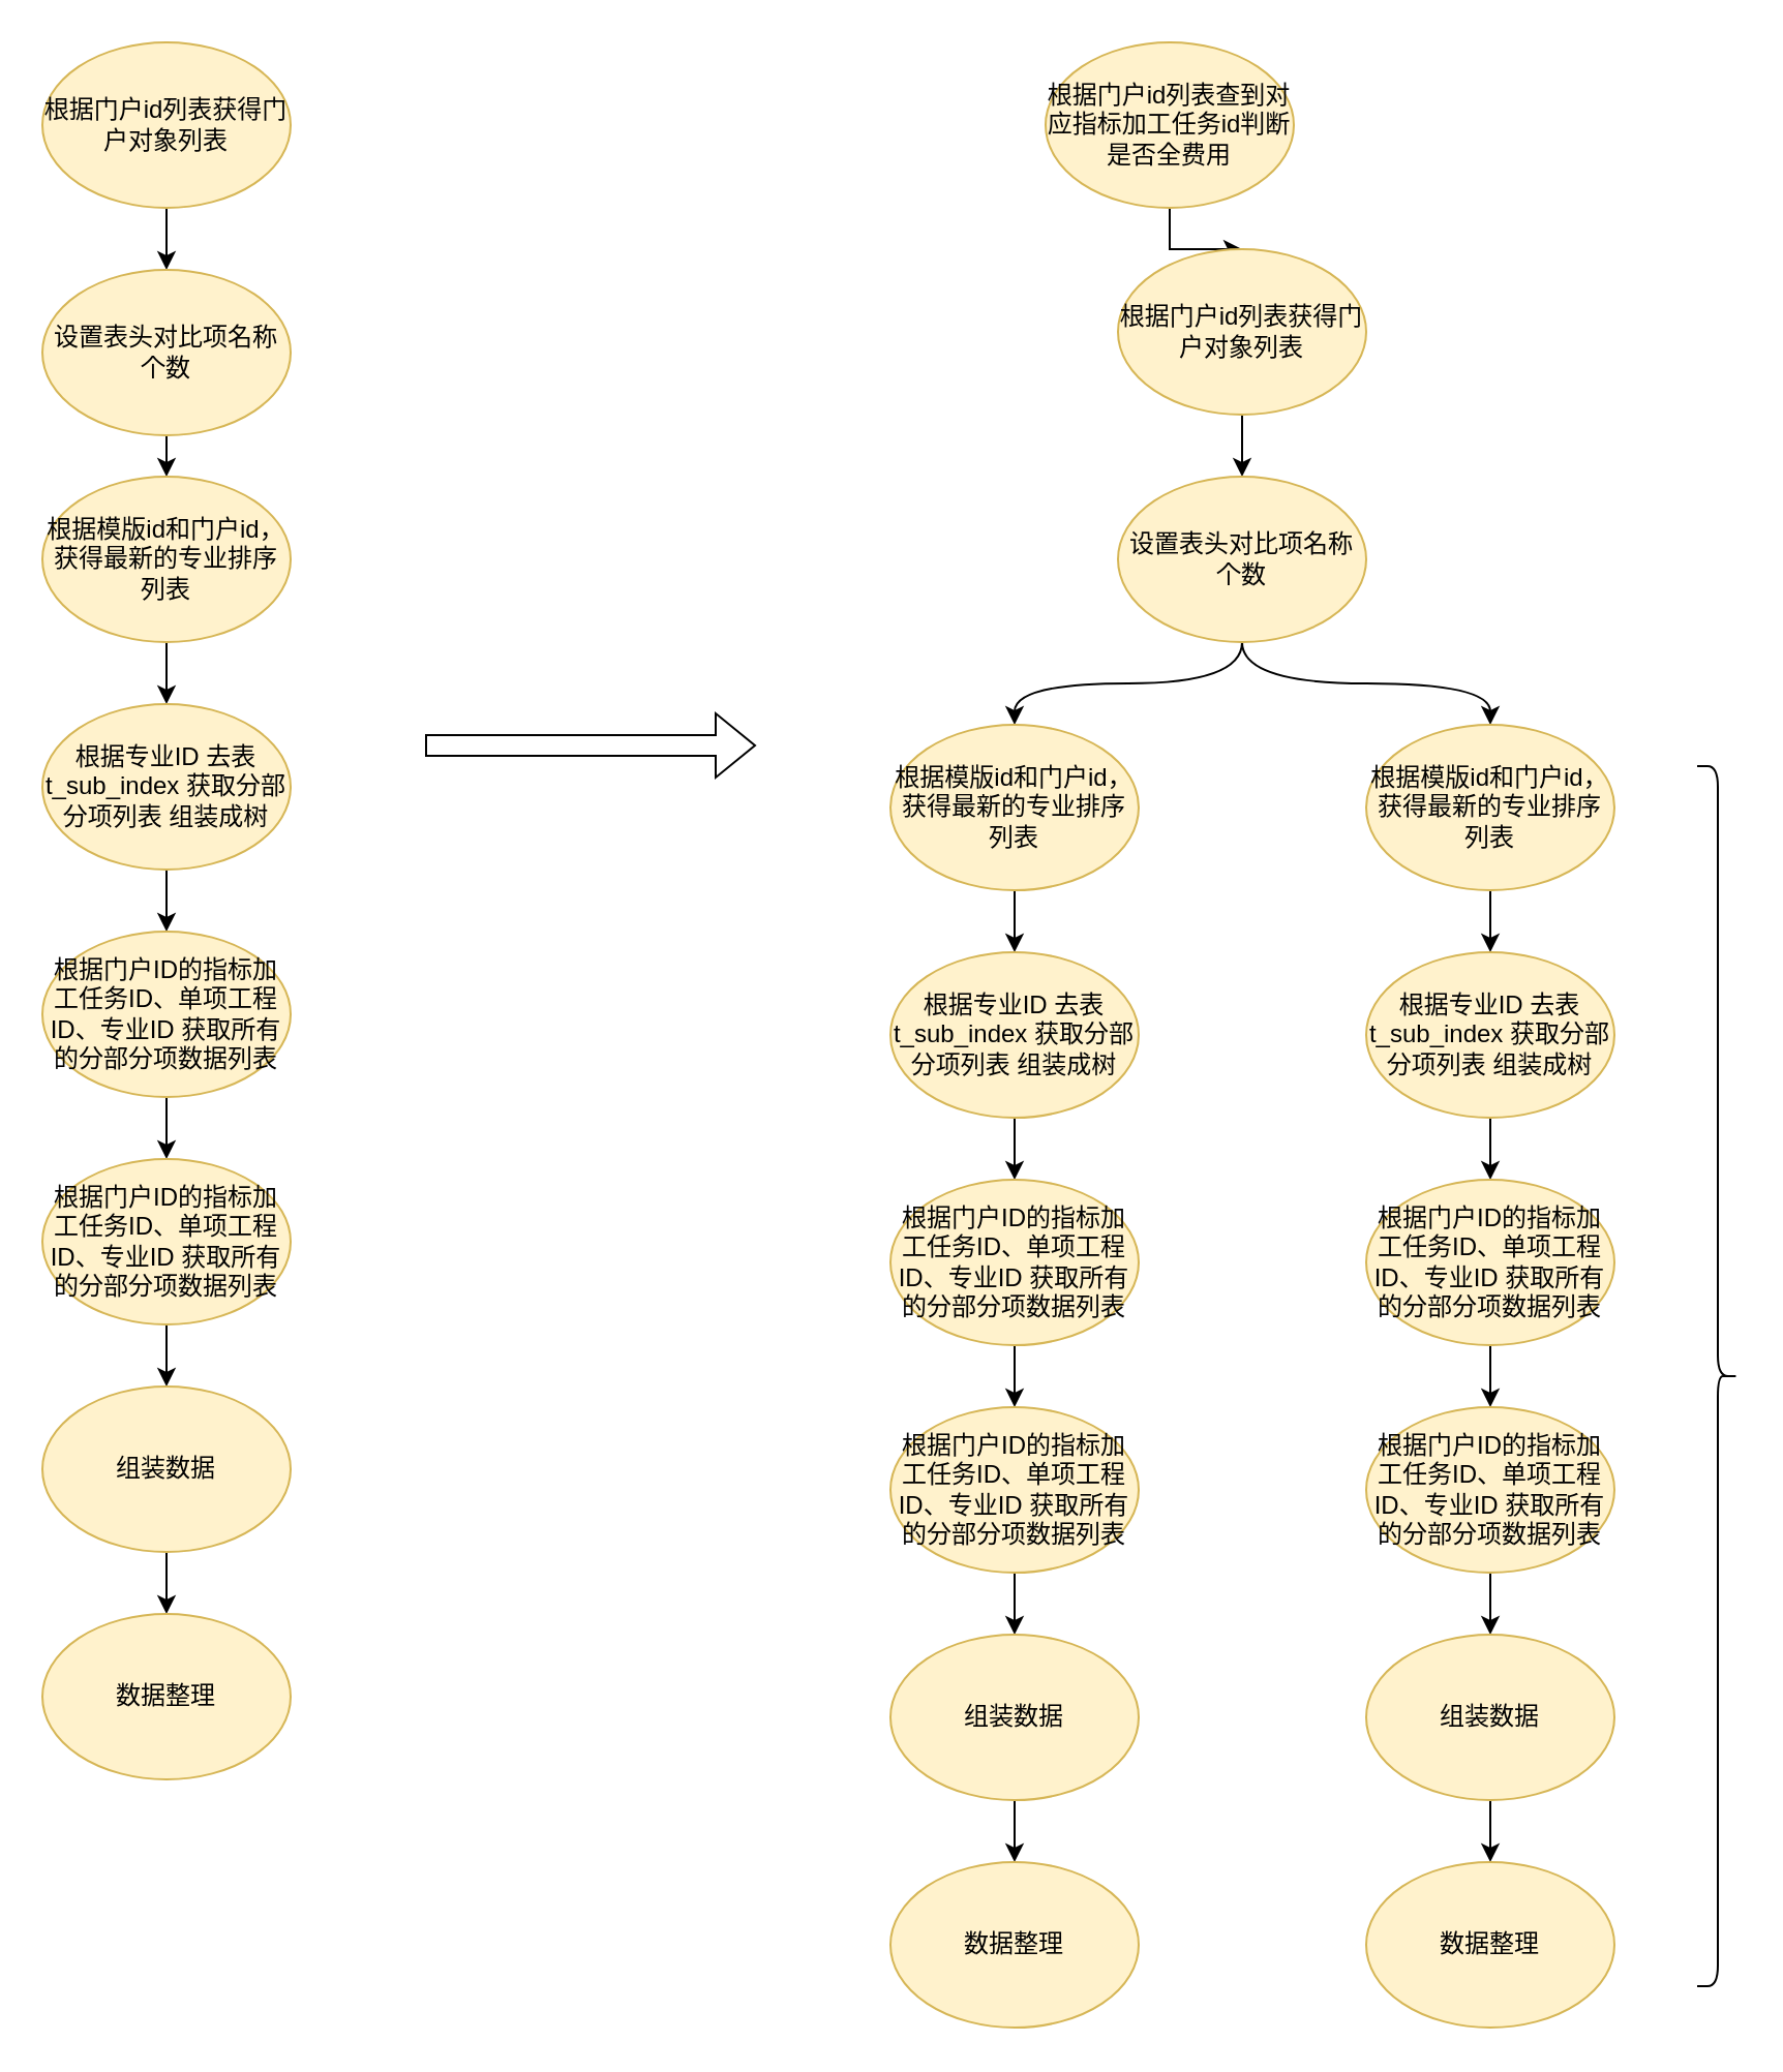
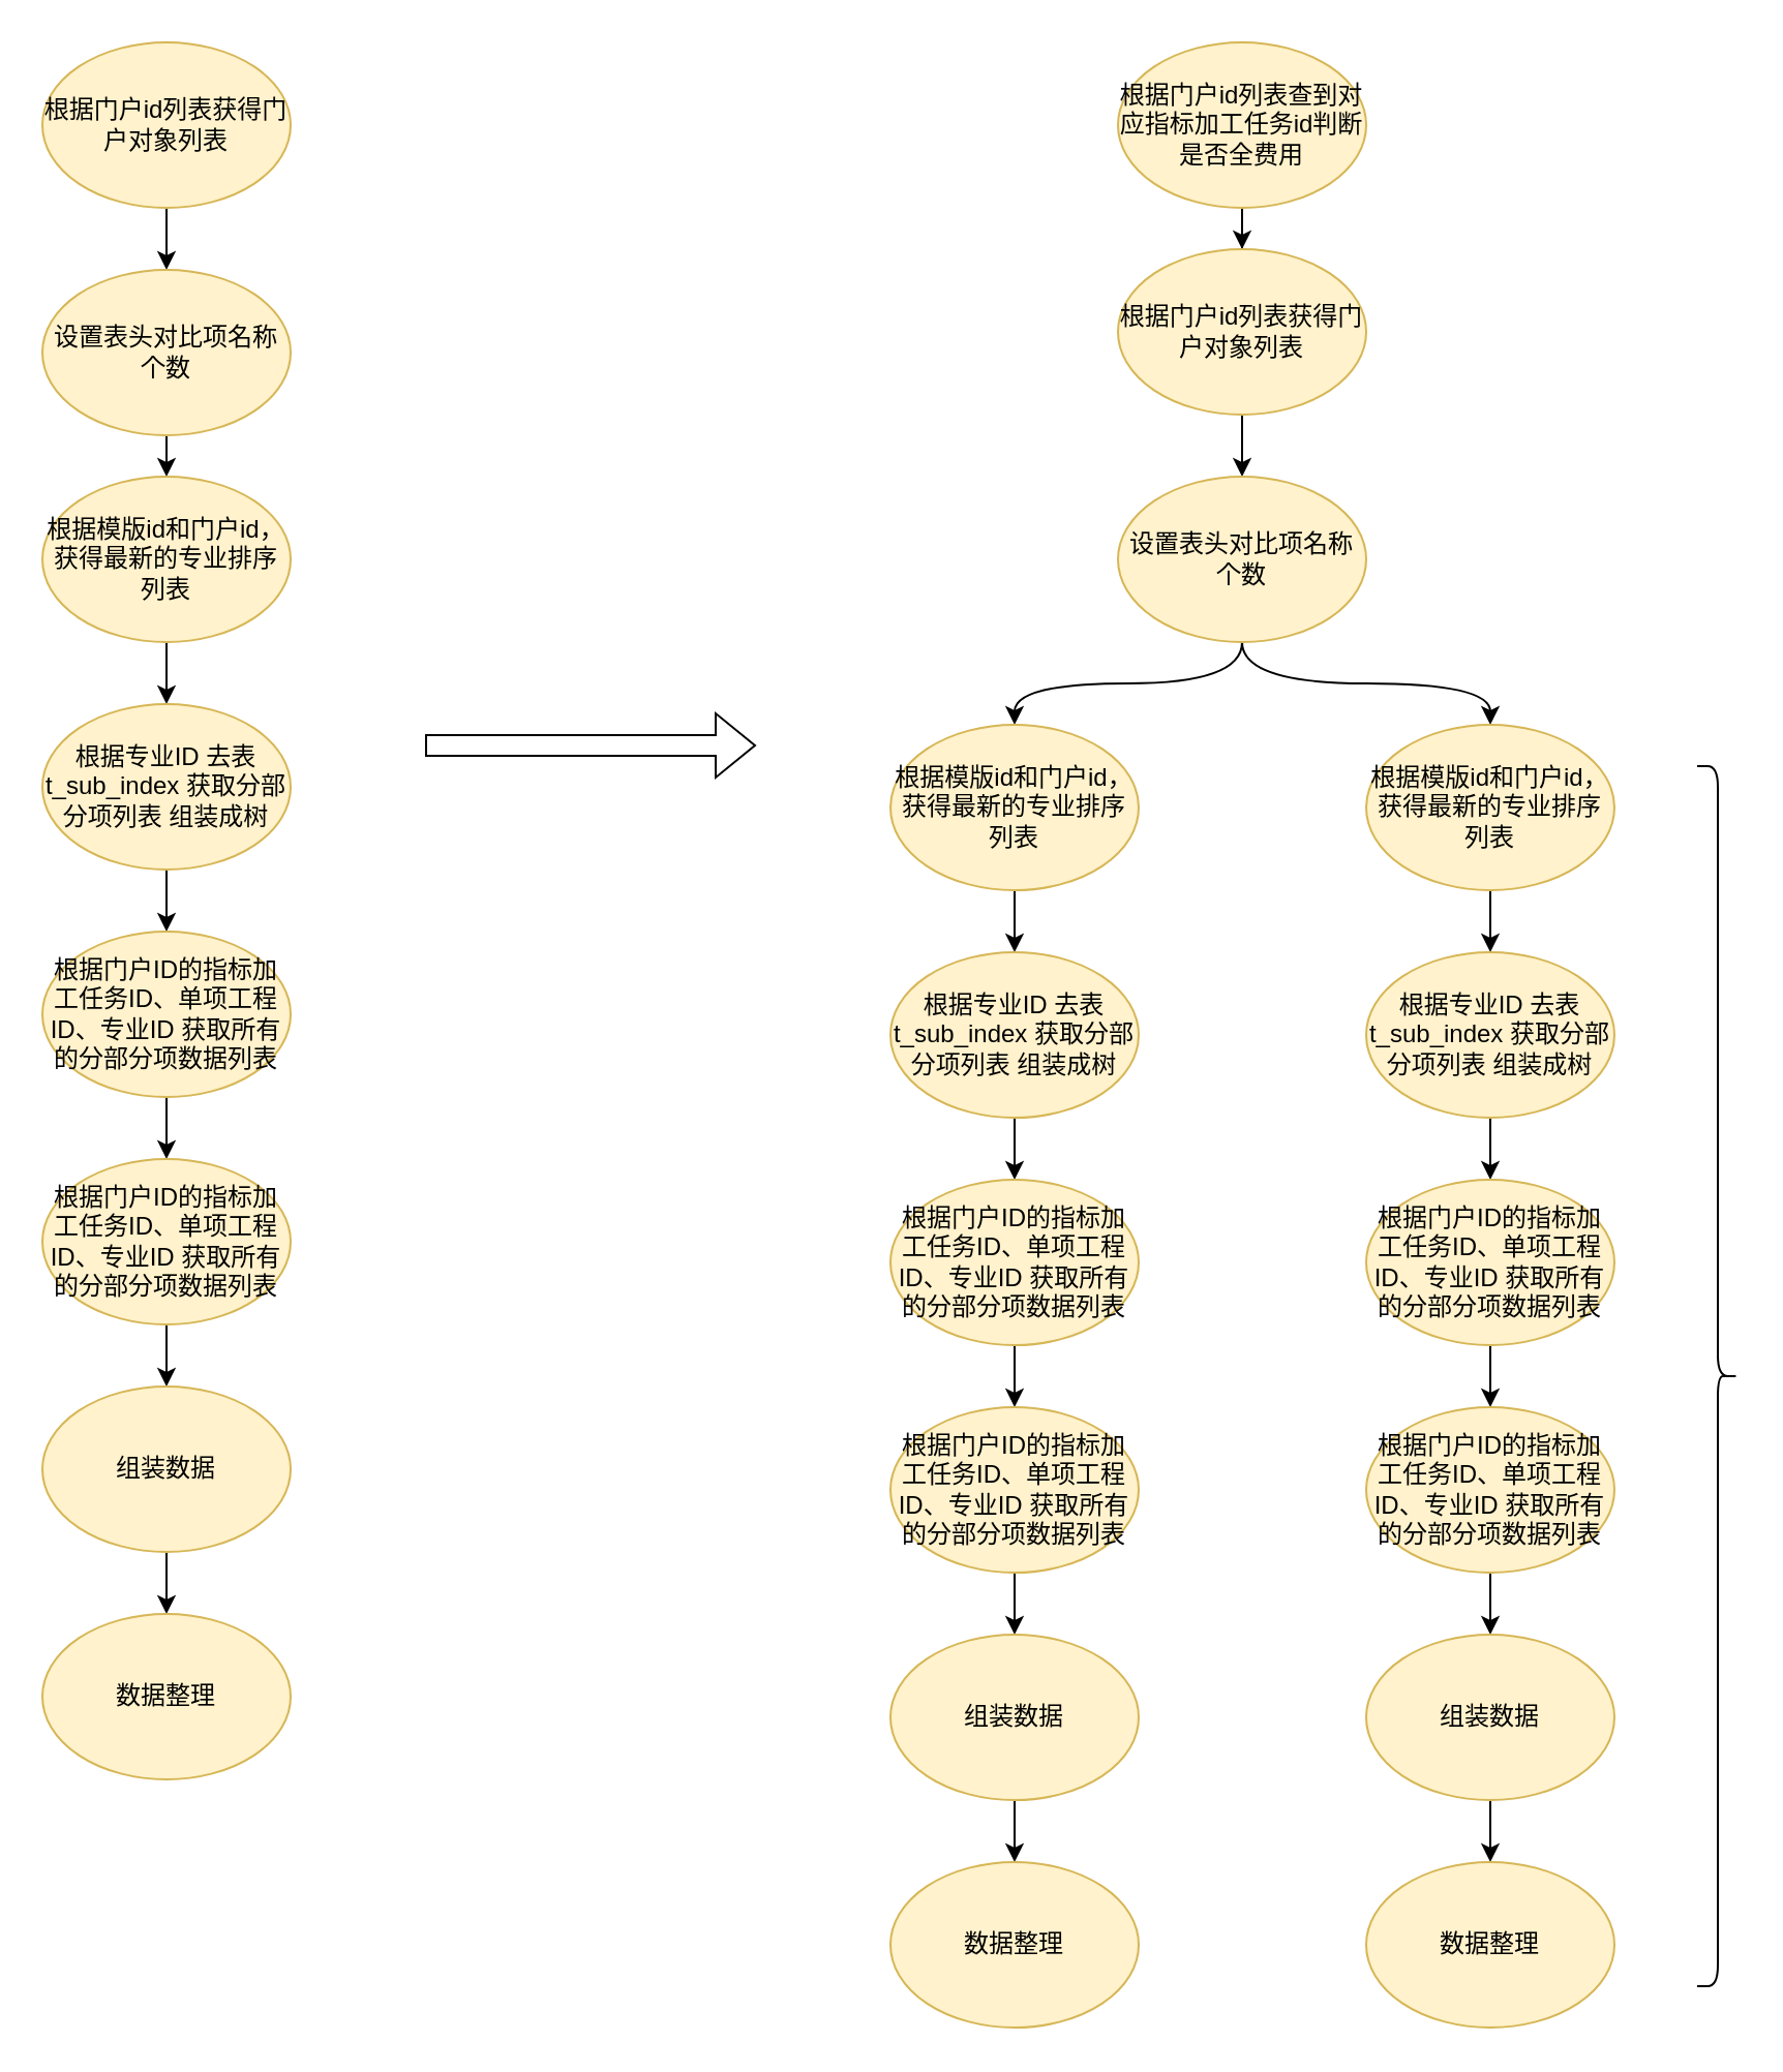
- <mxCell id="19" value="根据门户id列表查到对应指标加工任务id判断是否全费用" style="ellipse;whiteSpace=wrap;html=1;rounded=1;fillColor=#fff2cc;strokeColor=#d6b656;" vertex="1" parent="1"><mxGeometry x="505" y="20" width="120" height="80" as="geometry" /></mxCell>
+ <mxCell id="19" value="根据门户id列表查到对应指标加工任务id判断是否全费用" style="ellipse;whiteSpace=wrap;html=1;rounded=1;fillColor=#fff2cc;strokeColor=#d6b656;" vertex="1" parent="1"><mxGeometry x="540" y="20" width="120" height="80" as="geometry" /></mxCell>
